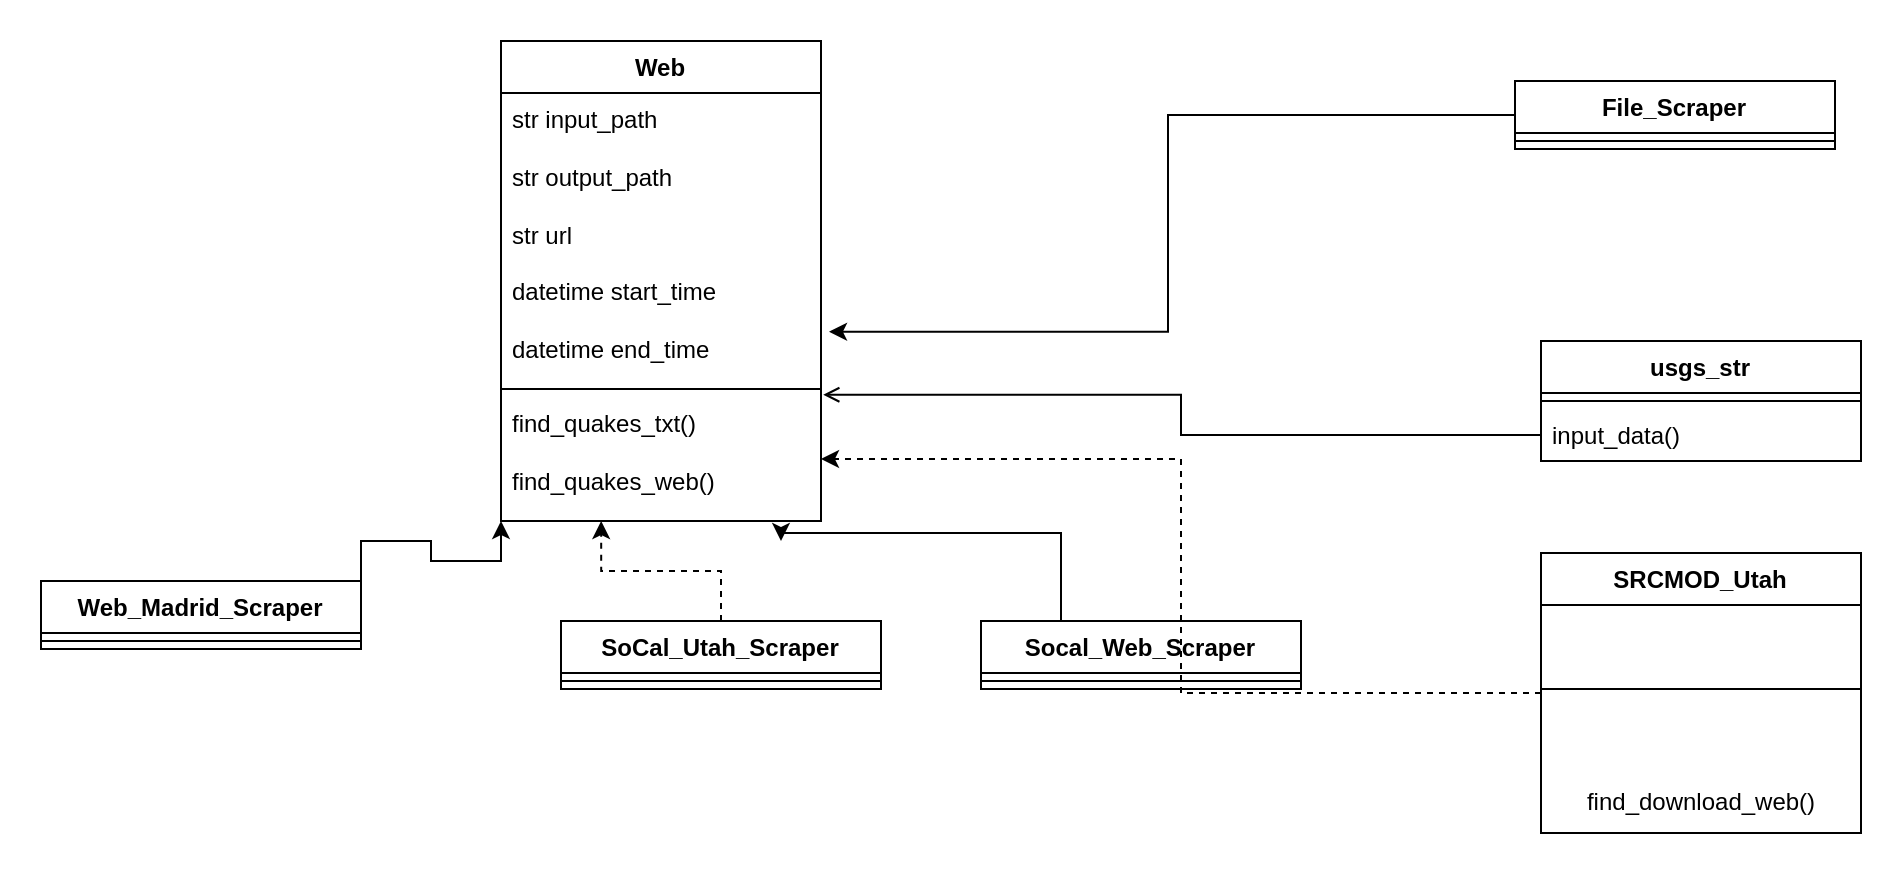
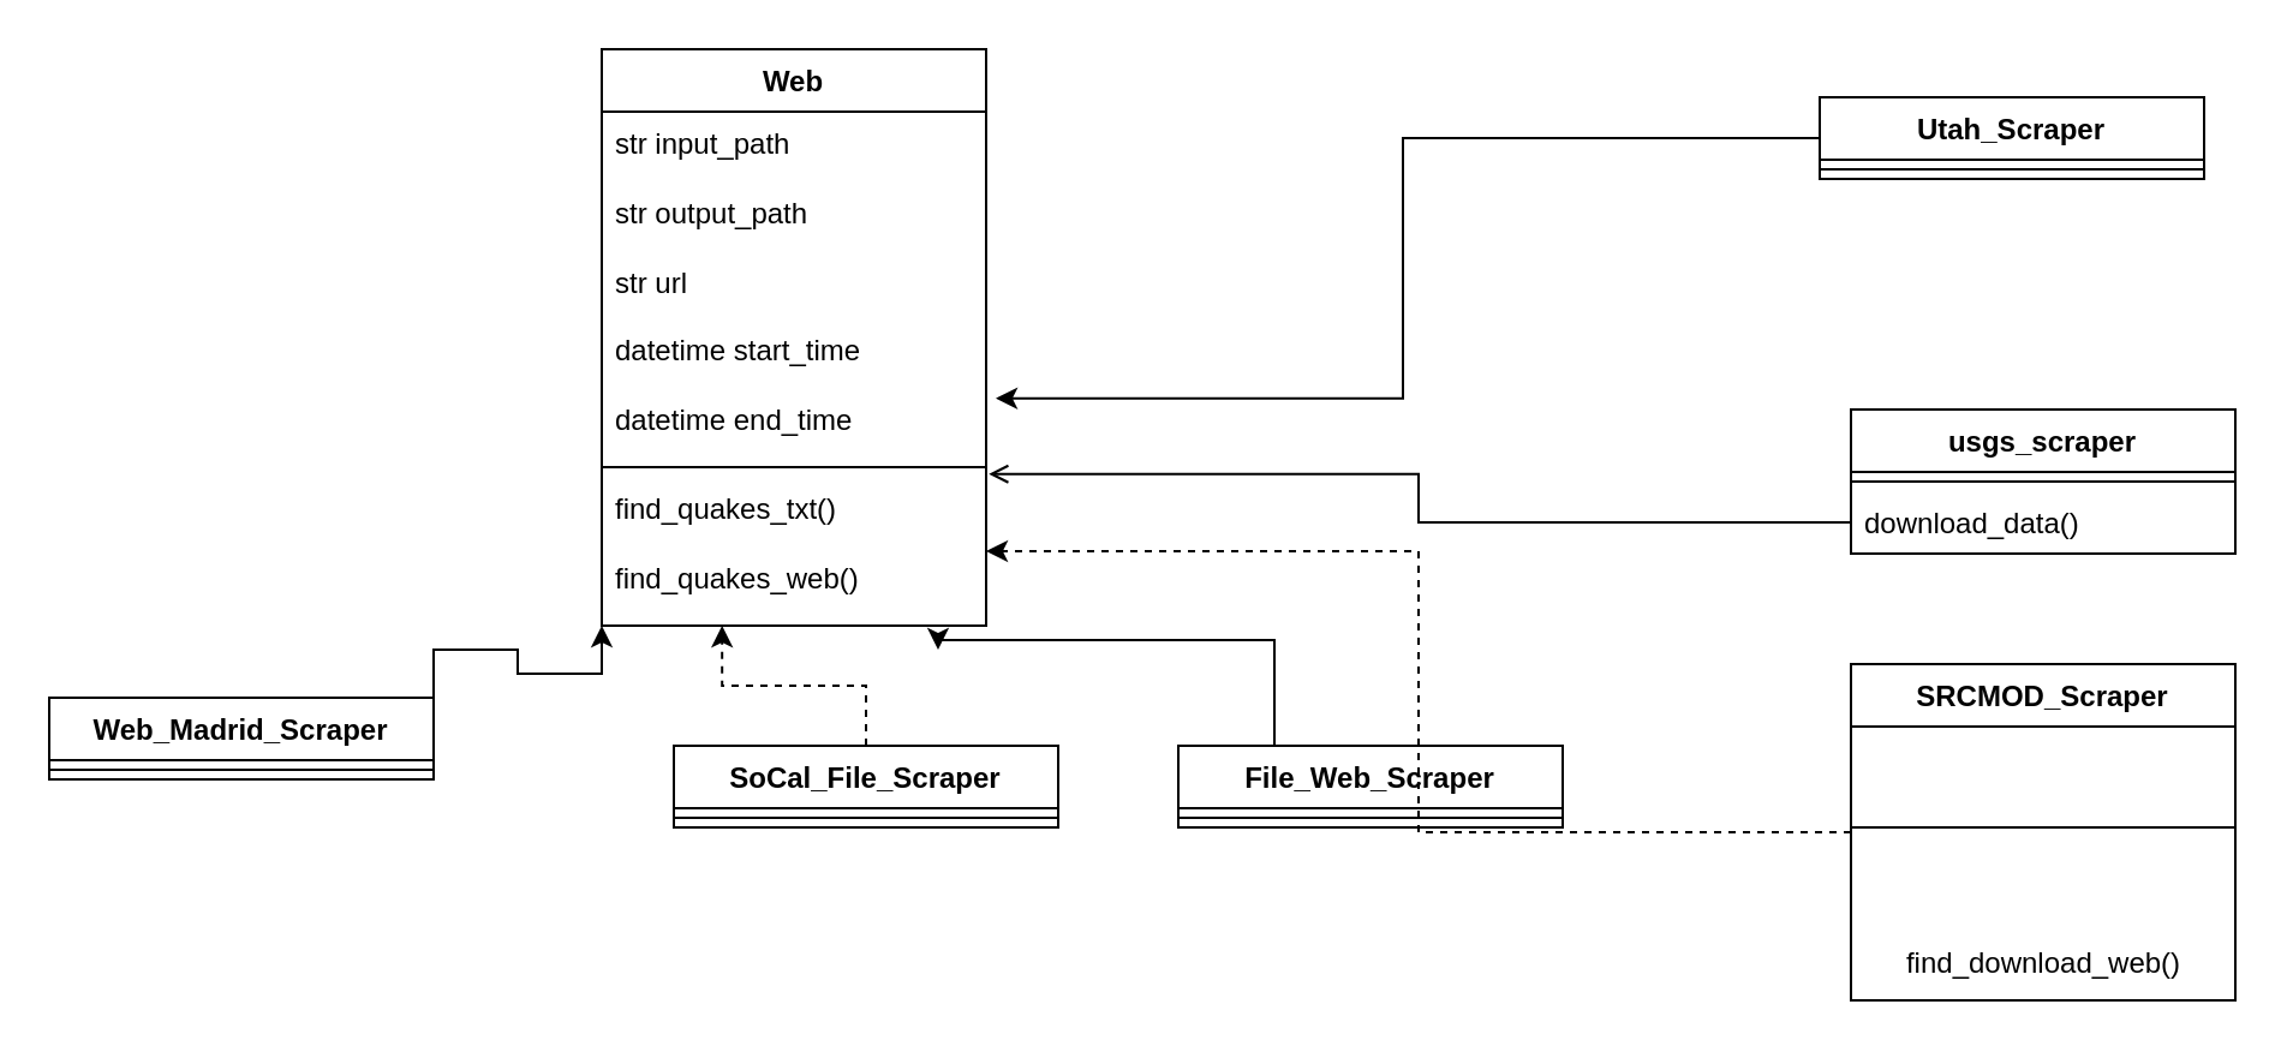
- <mxCell id="23" value="File_Scraper" style="swimlane;fontStyle=1;align=center;verticalAlign=top;childLayout=stackLayout;horizontal=1;startSize=26;horizontalStack=0;resizeParent=1;resizeParentMax=0;resizeLast=0;collapsible=1;marginBottom=0;whiteSpace=wrap;html=1;" vertex="1" parent="1"><mxGeometry x="757" y="40" width="160" height="34" as="geometry" /></mxCell>
+ <mxCell id="23" value="Utah_Scraper" style="swimlane;fontStyle=1;align=center;verticalAlign=top;childLayout=stackLayout;horizontal=1;startSize=26;horizontalStack=0;resizeParent=1;resizeParentMax=0;resizeLast=0;collapsible=1;marginBottom=0;whiteSpace=wrap;html=1;" vertex="1" parent="1"><mxGeometry x="757" y="40" width="160" height="34" as="geometry" /></mxCell>
- <mxCell id="19" value="usgs_str" style="swimlane;fontStyle=1;align=center;verticalAlign=top;childLayout=stackLayout;horizontal=1;startSize=26;horizontalStack=0;resizeParent=1;resizeParentMax=0;resizeLast=0;collapsible=1;marginBottom=0;whiteSpace=wrap;html=1;" vertex="1" parent="1"><mxGeometry x="770" y="170" width="160" height="60" as="geometry" /></mxCell>
+ <mxCell id="19" value="usgs_scraper" style="swimlane;fontStyle=1;align=center;verticalAlign=top;childLayout=stackLayout;horizontal=1;startSize=26;horizontalStack=0;resizeParent=1;resizeParentMax=0;resizeLast=0;collapsible=1;marginBottom=0;whiteSpace=wrap;html=1;" vertex="1" parent="1"><mxGeometry x="770" y="170" width="160" height="60" as="geometry" /></mxCell>
- <mxCell id="21" value="input_data()" style="text;strokeColor=none;fillColor=none;align=left;verticalAlign=top;spacingLeft=4;spacingRight=4;overflow=hidden;rotatable=0;points=[[0,0.5],[1,0.5]];portConstraint=eastwest;whiteSpace=wrap;html=1;" vertex="1" parent="19"><mxGeometry y="34" width="160" height="26" as="geometry" /></mxCell>
+ <mxCell id="21" value="download_data()" style="text;strokeColor=none;fillColor=none;align=left;verticalAlign=top;spacingLeft=4;spacingRight=4;overflow=hidden;rotatable=0;points=[[0,0.5],[1,0.5]];portConstraint=eastwest;whiteSpace=wrap;html=1;" vertex="1" parent="19"><mxGeometry y="34" width="160" height="26" as="geometry" /></mxCell>
- <mxCell id="16" value="SRCMOD_Utah" style="swimlane;fontStyle=1;align=center;verticalAlign=top;childLayout=stackLayout;horizontal=1;startSize=26;horizontalStack=0;resizeParent=1;resizeParentMax=0;resizeLast=0;collapsible=1;marginBottom=0;whiteSpace=wrap;html=1;" vertex="1" parent="1"><mxGeometry x="770" y="276" width="160" height="140" as="geometry" /></mxCell>
+ <mxCell id="16" value="SRCMOD_Scraper" style="swimlane;fontStyle=1;align=center;verticalAlign=top;childLayout=stackLayout;horizontal=1;startSize=26;horizontalStack=0;resizeParent=1;resizeParentMax=0;resizeLast=0;collapsible=1;marginBottom=0;whiteSpace=wrap;html=1;" vertex="1" parent="1"><mxGeometry x="770" y="276" width="160" height="140" as="geometry" /></mxCell>
- <mxCell id="9" value="SoCal_Utah_Scraper" style="swimlane;fontStyle=1;align=center;verticalAlign=top;childLayout=stackLayout;horizontal=1;startSize=26;horizontalStack=0;resizeParent=1;resizeParentMax=0;resizeLast=0;collapsible=1;marginBottom=0;whiteSpace=wrap;html=1;" vertex="1" parent="1"><mxGeometry x="280" y="310" width="160" height="34" as="geometry" /></mxCell>
+ <mxCell id="9" value="SoCal_File_Scraper" style="swimlane;fontStyle=1;align=center;verticalAlign=top;childLayout=stackLayout;horizontal=1;startSize=26;horizontalStack=0;resizeParent=1;resizeParentMax=0;resizeLast=0;collapsible=1;marginBottom=0;whiteSpace=wrap;html=1;" vertex="1" parent="1"><mxGeometry x="280" y="310" width="160" height="34" as="geometry" /></mxCell>
- <mxCell id="12" value="Socal_Web_Scraper" style="swimlane;fontStyle=1;align=center;verticalAlign=top;childLayout=stackLayout;horizontal=1;startSize=26;horizontalStack=0;resizeParent=1;resizeParentMax=0;resizeLast=0;collapsible=1;marginBottom=0;whiteSpace=wrap;html=1;" vertex="1" parent="1"><mxGeometry x="490" y="310" width="160" height="34" as="geometry" /></mxCell>
+ <mxCell id="12" value="File_Web_Scraper" style="swimlane;fontStyle=1;align=center;verticalAlign=top;childLayout=stackLayout;horizontal=1;startSize=26;horizontalStack=0;resizeParent=1;resizeParentMax=0;resizeLast=0;collapsible=1;marginBottom=0;whiteSpace=wrap;html=1;" vertex="1" parent="1"><mxGeometry x="490" y="310" width="160" height="34" as="geometry" /></mxCell>
